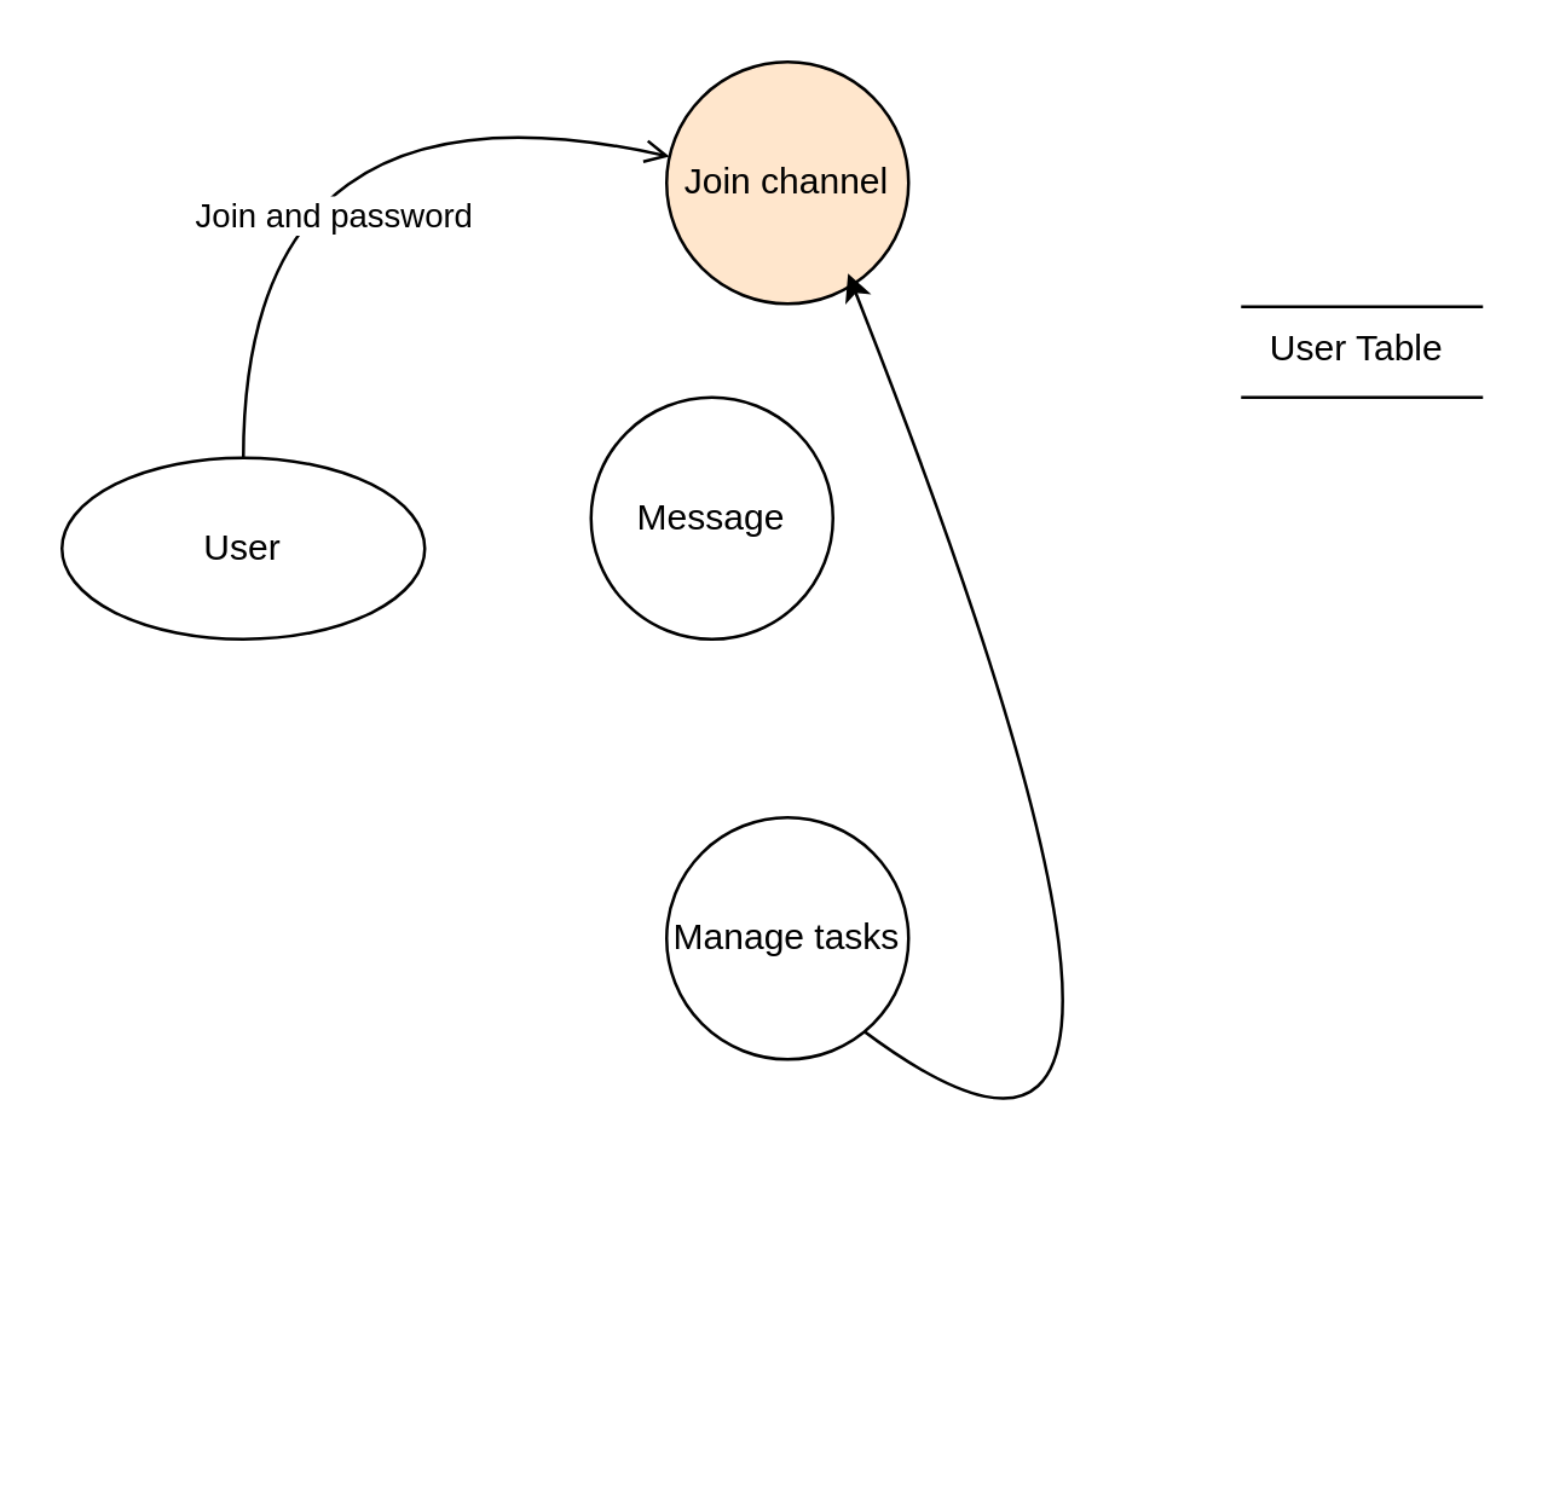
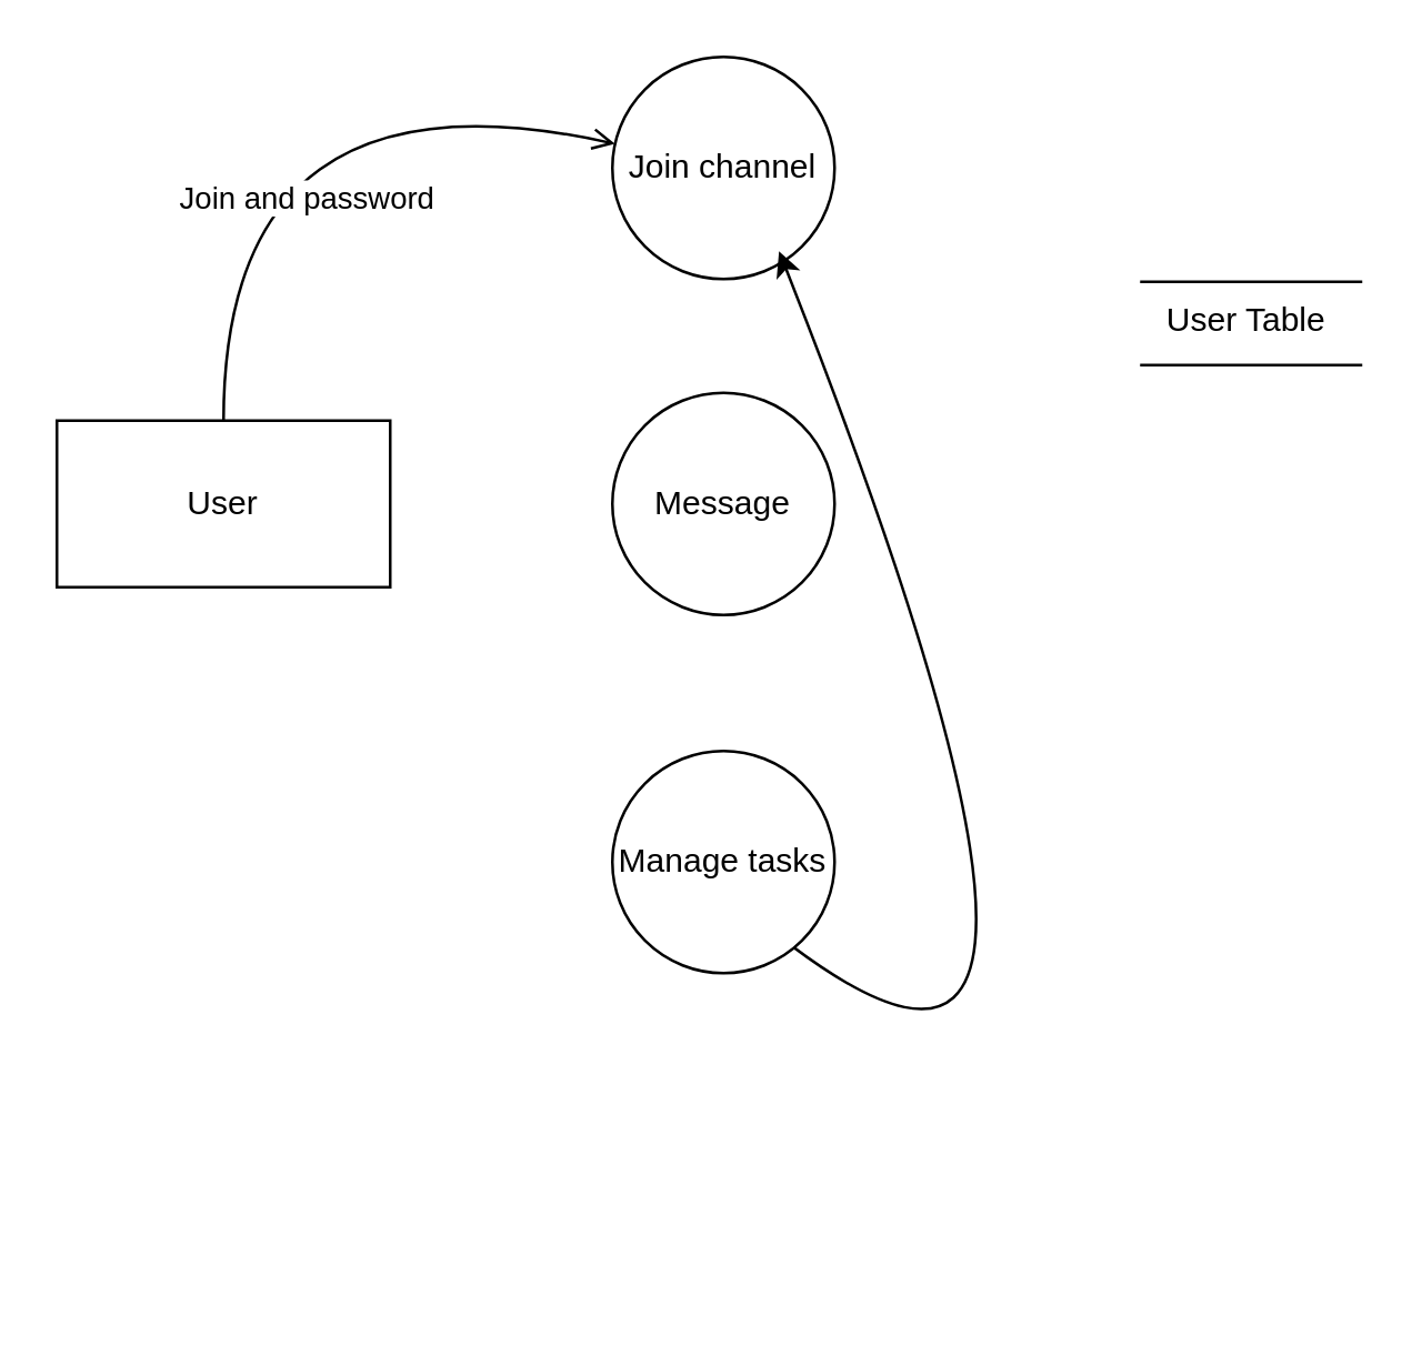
- <mxCell id="2" value="Join channel" style="ellipse;whiteSpace=wrap;html=1;aspect=fixed;fillColor=#ffe6cc;" vertex="1" parent="1"><mxGeometry x="220" y="20" width="80" height="80" as="geometry" /></mxCell>
+ <mxCell id="2" value="Join channel" style="ellipse;whiteSpace=wrap;html=1;aspect=fixed;" vertex="1" parent="1"><mxGeometry x="220" y="20" width="80" height="80" as="geometry" /></mxCell>
- <mxCell id="11" value="Message" style="ellipse;whiteSpace=wrap;html=1;aspect=fixed;" vertex="1" parent="1"><mxGeometry x="195" y="131" width="80" height="80" as="geometry" /></mxCell>
+ <mxCell id="11" value="Message" style="ellipse;whiteSpace=wrap;html=1;aspect=fixed;" vertex="1" parent="1"><mxGeometry x="220" y="141" width="80" height="80" as="geometry" /></mxCell>
- <mxCell id="7" value="User" style="ellipse;whiteSpace=wrap;html=1;" vertex="1" parent="1"><mxGeometry x="20" y="151" width="120" height="60" as="geometry" /></mxCell>
+ <mxCell id="7" value="User" style="rounded=0;whiteSpace=wrap;html=1;" vertex="1" parent="1"><mxGeometry x="20" y="151" width="120" height="60" as="geometry" /></mxCell>
